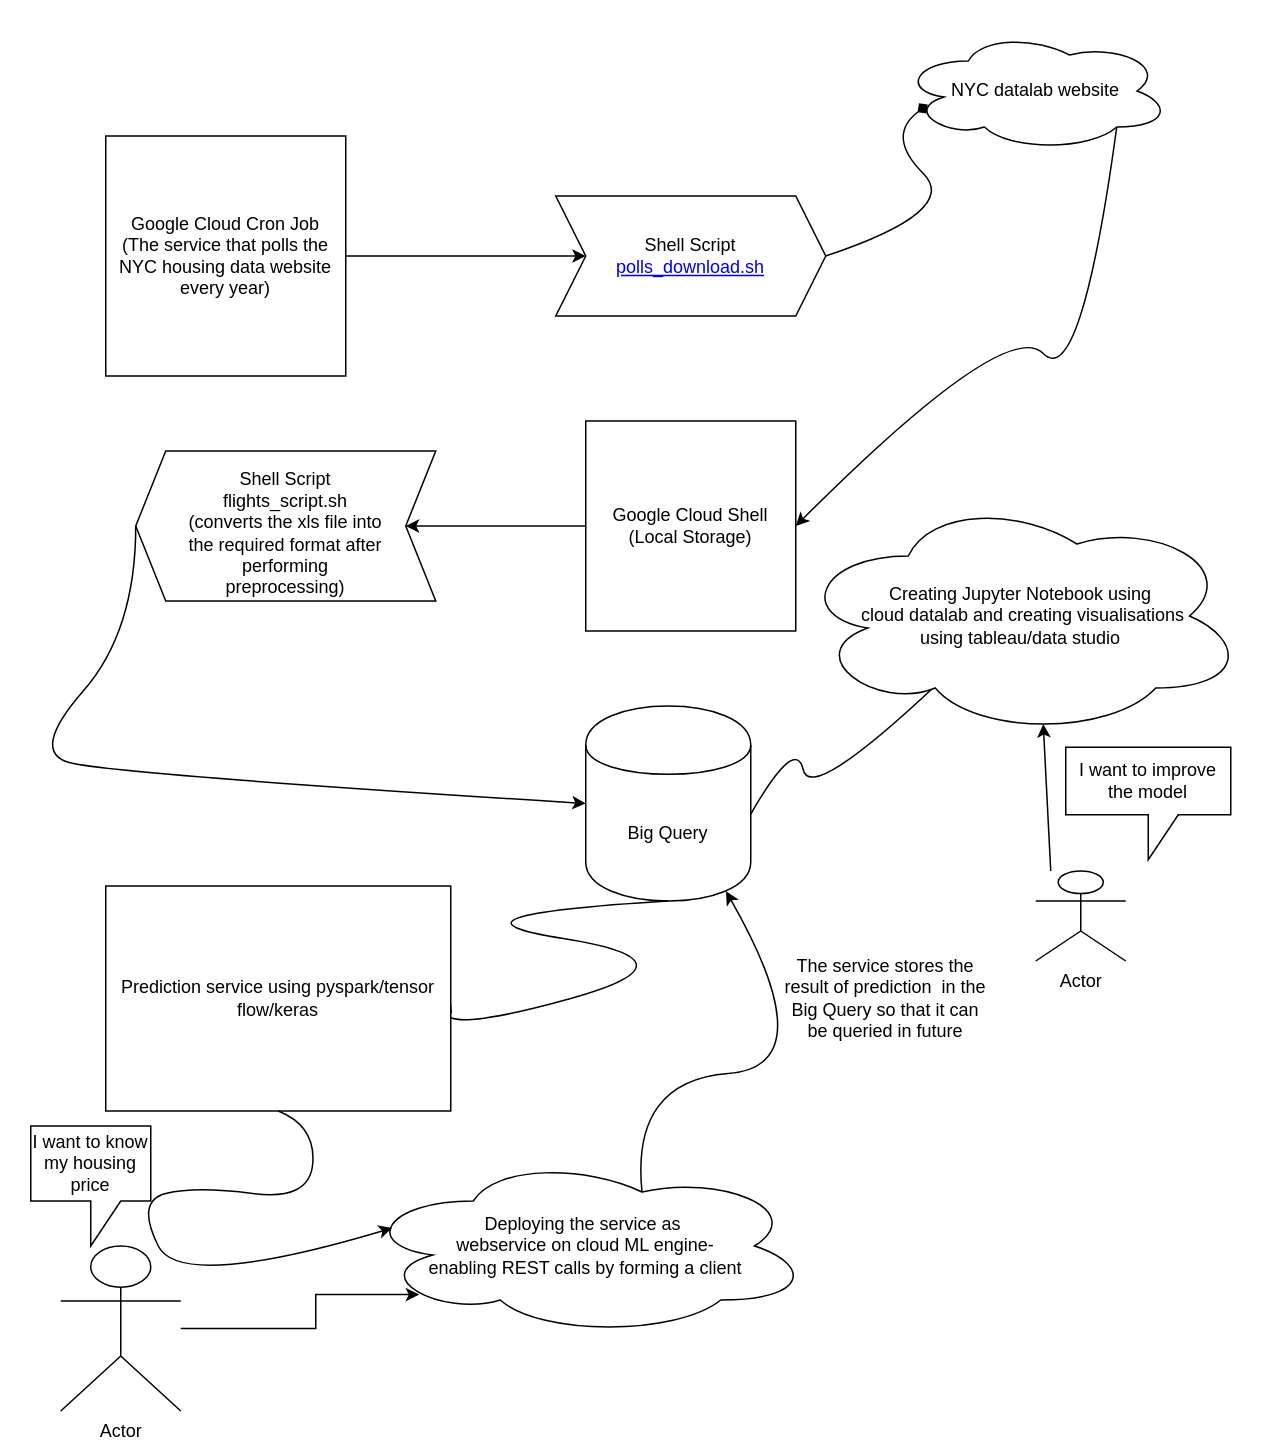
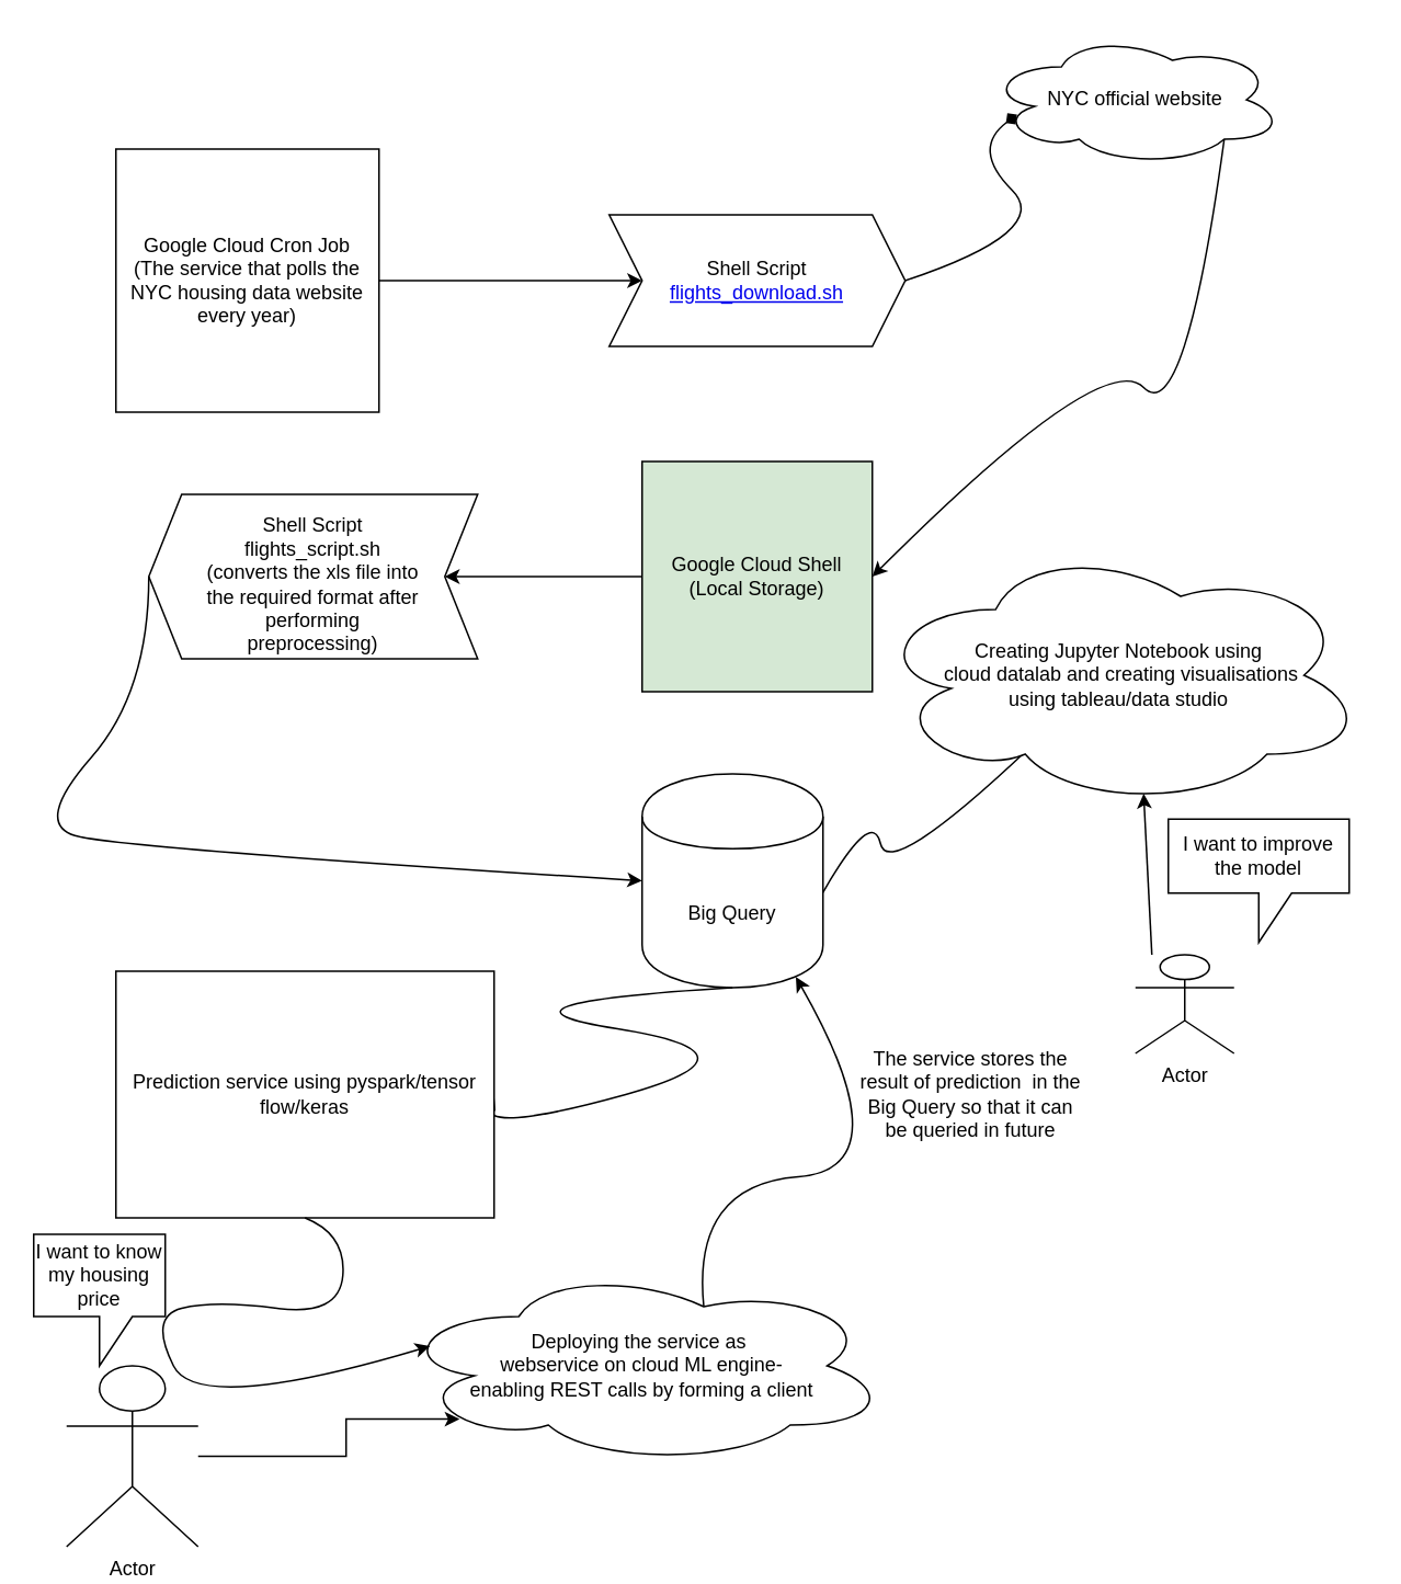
- <mxCell id="3" value="NYC datalab website" style="ellipse;shape=cloud;whiteSpace=wrap;html=1;" vertex="1" parent="1"><mxGeometry x="600" y="20" width="180" height="80" as="geometry" /></mxCell>
+ <mxCell id="3" value="NYC official website" style="ellipse;shape=cloud;whiteSpace=wrap;html=1;" vertex="1" parent="1"><mxGeometry x="600" y="20" width="180" height="80" as="geometry" /></mxCell>
- <mxCell id="4" value="Shell Script&lt;br&gt;&lt;a title=&quot;flights_download.sh&quot; id=&quot;86bccb0c7e9c7861c8258ea7d9612eca-e9b2b91bde86dd27113c7d520f0ccf7a326fd828&quot; href=&quot;https://github.com/Batman024/Brooklyn-Home-Price-Predictor/blob/master/flights_download.sh&quot;&gt;polls_download.sh&lt;/a&gt;&lt;br&gt;" style="shape=step;perimeter=stepPerimeter;whiteSpace=wrap;html=1;fixedSize=1;" vertex="1" parent="1"><mxGeometry x="370" y="130" width="180" height="80" as="geometry" /></mxCell>
+ <mxCell id="4" value="Shell Script&lt;br&gt;&lt;a title=&quot;flights_download.sh&quot; id=&quot;86bccb0c7e9c7861c8258ea7d9612eca-e9b2b91bde86dd27113c7d520f0ccf7a326fd828&quot; href=&quot;https://github.com/Batman024/Brooklyn-Home-Price-Predictor/blob/master/flights_download.sh&quot;&gt;flights_download.sh&lt;/a&gt;&lt;br&gt;" style="shape=step;perimeter=stepPerimeter;whiteSpace=wrap;html=1;fixedSize=1;" vertex="1" parent="1"><mxGeometry x="370" y="130" width="180" height="80" as="geometry" /></mxCell>
- <mxCell id="7" value="Google Cloud Shell&lt;br&gt;(Local Storage)&lt;br&gt;" style="whiteSpace=wrap;html=1;aspect=fixed;" vertex="1" parent="1"><mxGeometry x="390" y="280" width="140" height="140" as="geometry" /></mxCell>
+ <mxCell id="7" value="Google Cloud Shell&lt;br&gt;(Local Storage)&lt;br&gt;" style="whiteSpace=wrap;html=1;aspect=fixed;fillColor=#d5e8d4;" vertex="1" parent="1"><mxGeometry x="390" y="280" width="140" height="140" as="geometry" /></mxCell>
